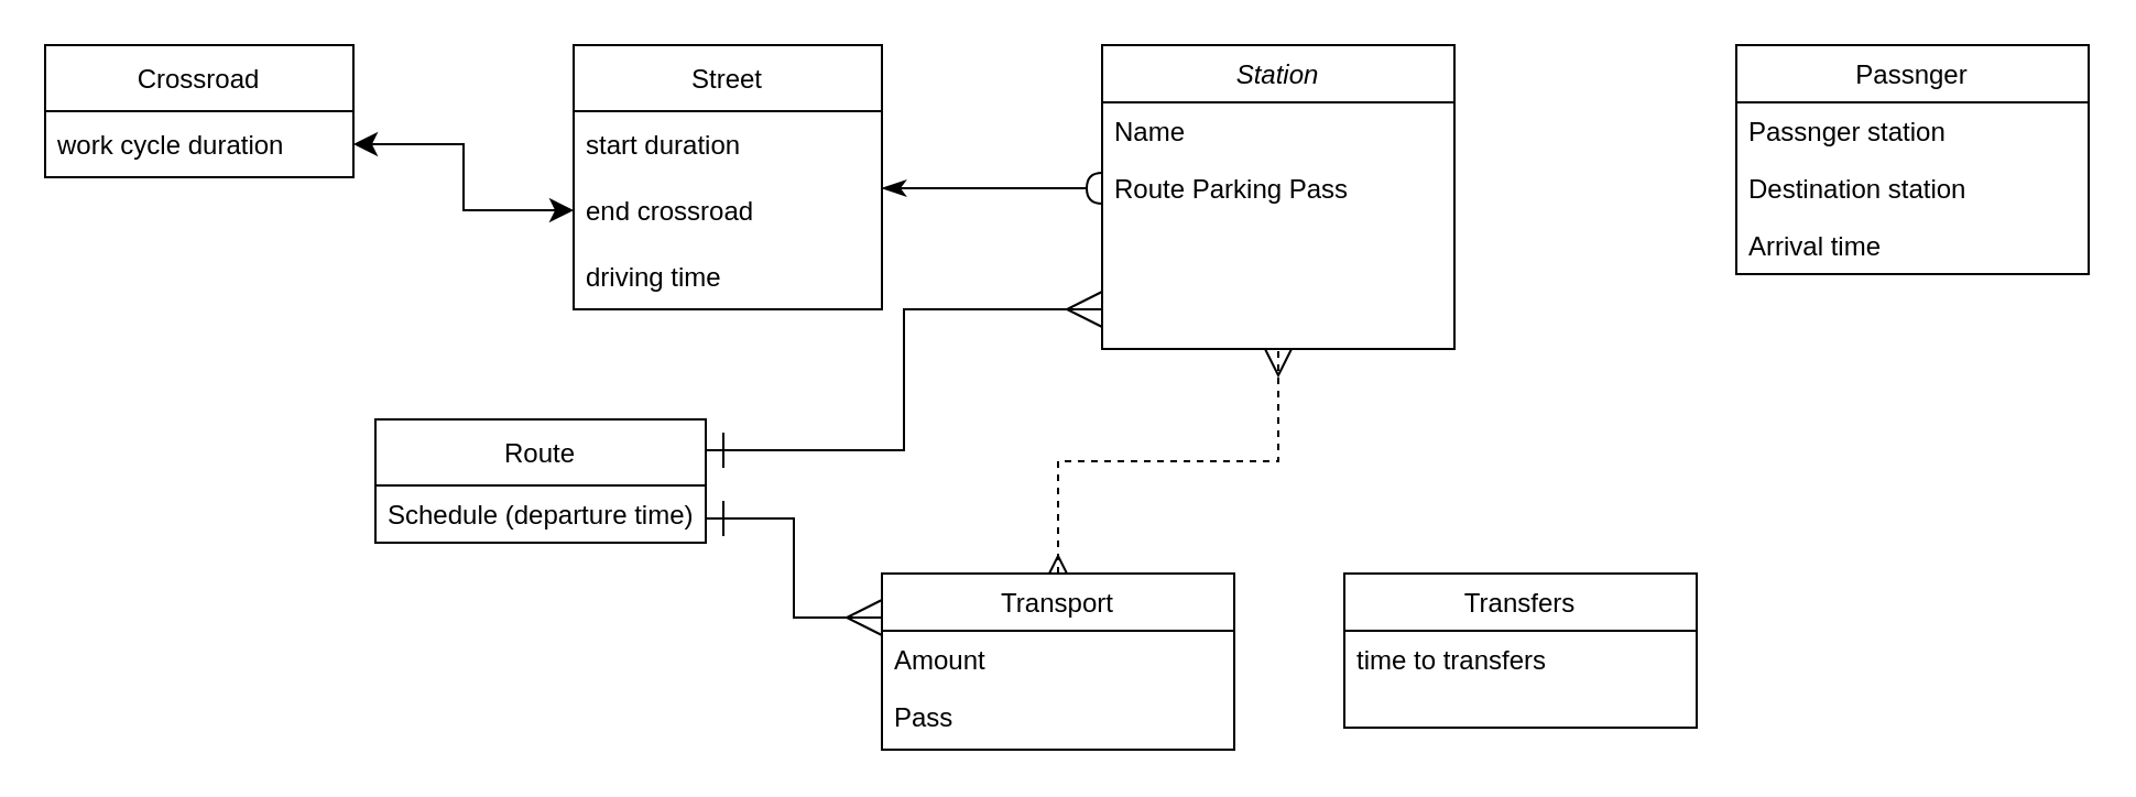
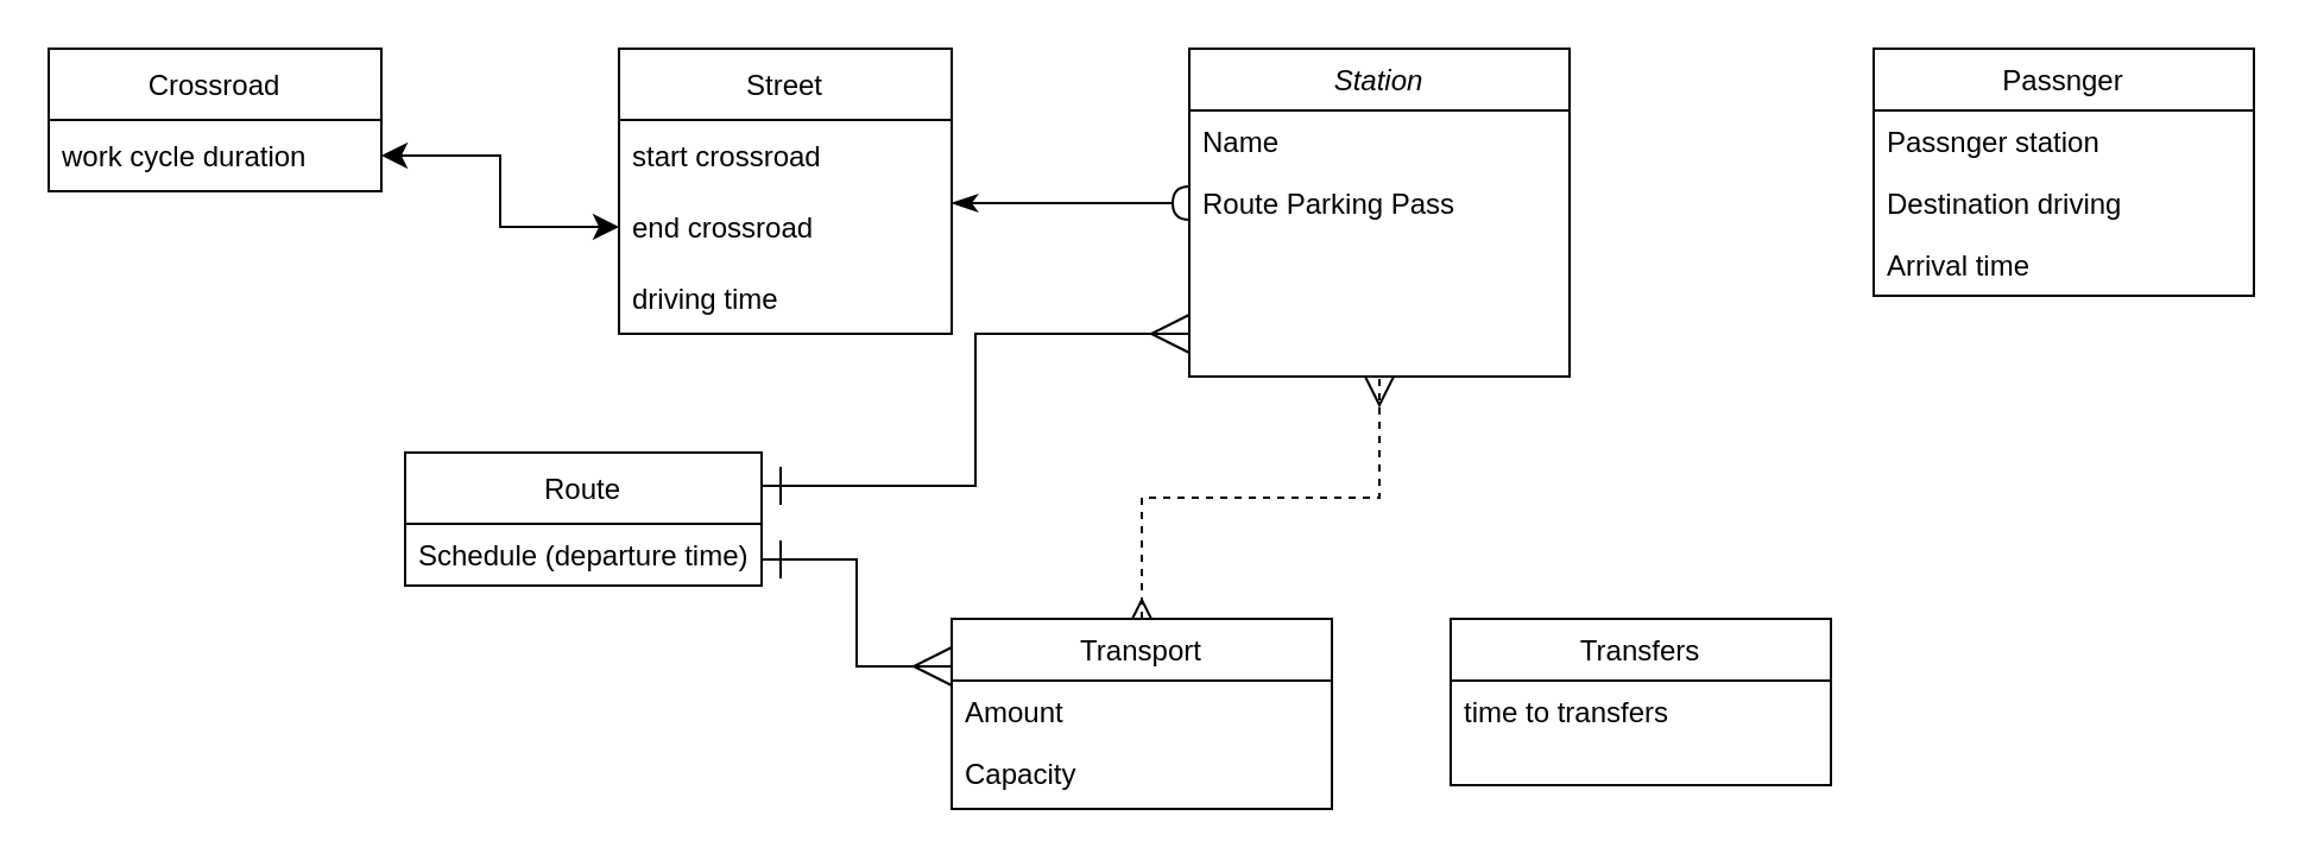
- <mxCell id="17" value="start duration" style="text;strokeColor=none;fillColor=none;align=left;verticalAlign=middle;spacingLeft=4;spacingRight=4;overflow=hidden;points=[[0,0.5],[1,0.5]];portConstraint=eastwest;rotatable=0;" parent="16" vertex="1"><mxGeometry y="30" width="140" height="30" as="geometry" /></mxCell>
+ <mxCell id="17" value="start crossroad" style="text;strokeColor=none;fillColor=none;align=left;verticalAlign=middle;spacingLeft=4;spacingRight=4;overflow=hidden;points=[[0,0.5],[1,0.5]];portConstraint=eastwest;rotatable=0;" parent="16" vertex="1"><mxGeometry y="30" width="140" height="30" as="geometry" /></mxCell>
- <mxCell id="13" value="Destination station" style="text;align=left;verticalAlign=top;spacingLeft=4;spacingRight=4;overflow=hidden;rotatable=0;points=[[0,0.5],[1,0.5]];portConstraint=eastwest;" parent="11" vertex="1"><mxGeometry y="52" width="160" height="26" as="geometry" /></mxCell>
+ <mxCell id="13" value="Destination driving" style="text;align=left;verticalAlign=top;spacingLeft=4;spacingRight=4;overflow=hidden;rotatable=0;points=[[0,0.5],[1,0.5]];portConstraint=eastwest;" parent="11" vertex="1"><mxGeometry y="52" width="160" height="26" as="geometry" /></mxCell>
- <mxCell id="7" value="Pass" style="text;align=left;verticalAlign=top;spacingLeft=4;spacingRight=4;overflow=hidden;rotatable=0;points=[[0,0.5],[1,0.5]];portConstraint=eastwest;rounded=0;shadow=0;html=0;" parent="5" vertex="1"><mxGeometry y="52" width="160" height="26" as="geometry" /></mxCell>
+ <mxCell id="7" value="Capacity" style="text;align=left;verticalAlign=top;spacingLeft=4;spacingRight=4;overflow=hidden;rotatable=0;points=[[0,0.5],[1,0.5]];portConstraint=eastwest;rounded=0;shadow=0;html=0;" parent="5" vertex="1"><mxGeometry y="52" width="160" height="26" as="geometry" /></mxCell>
